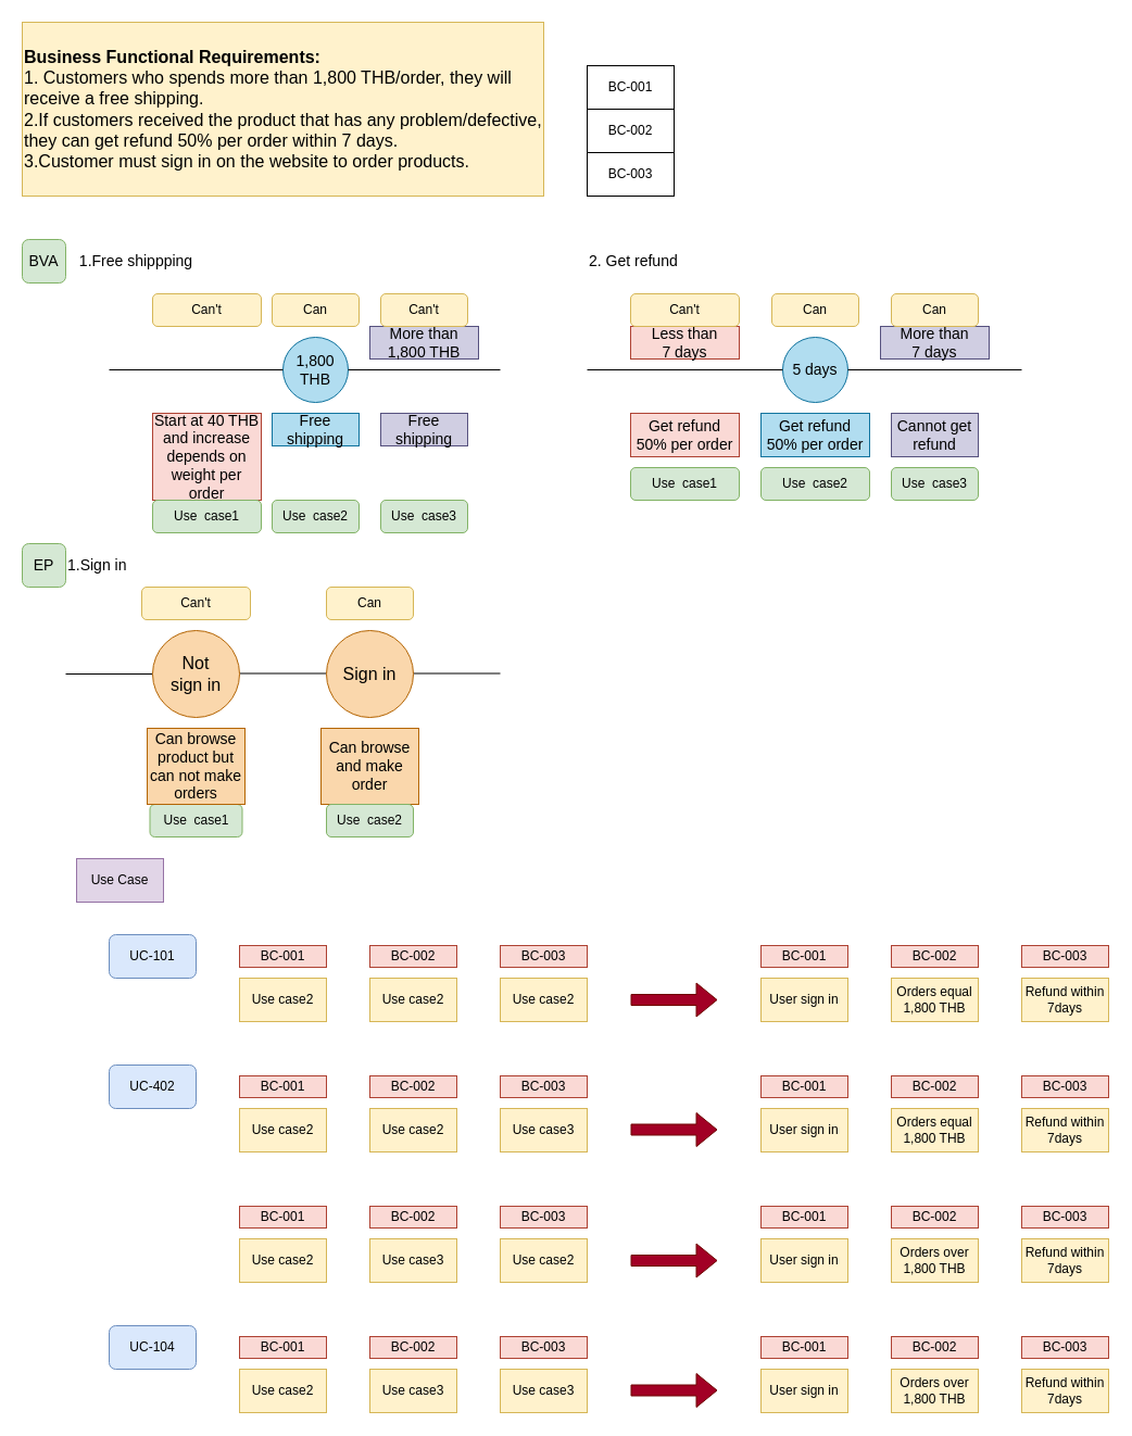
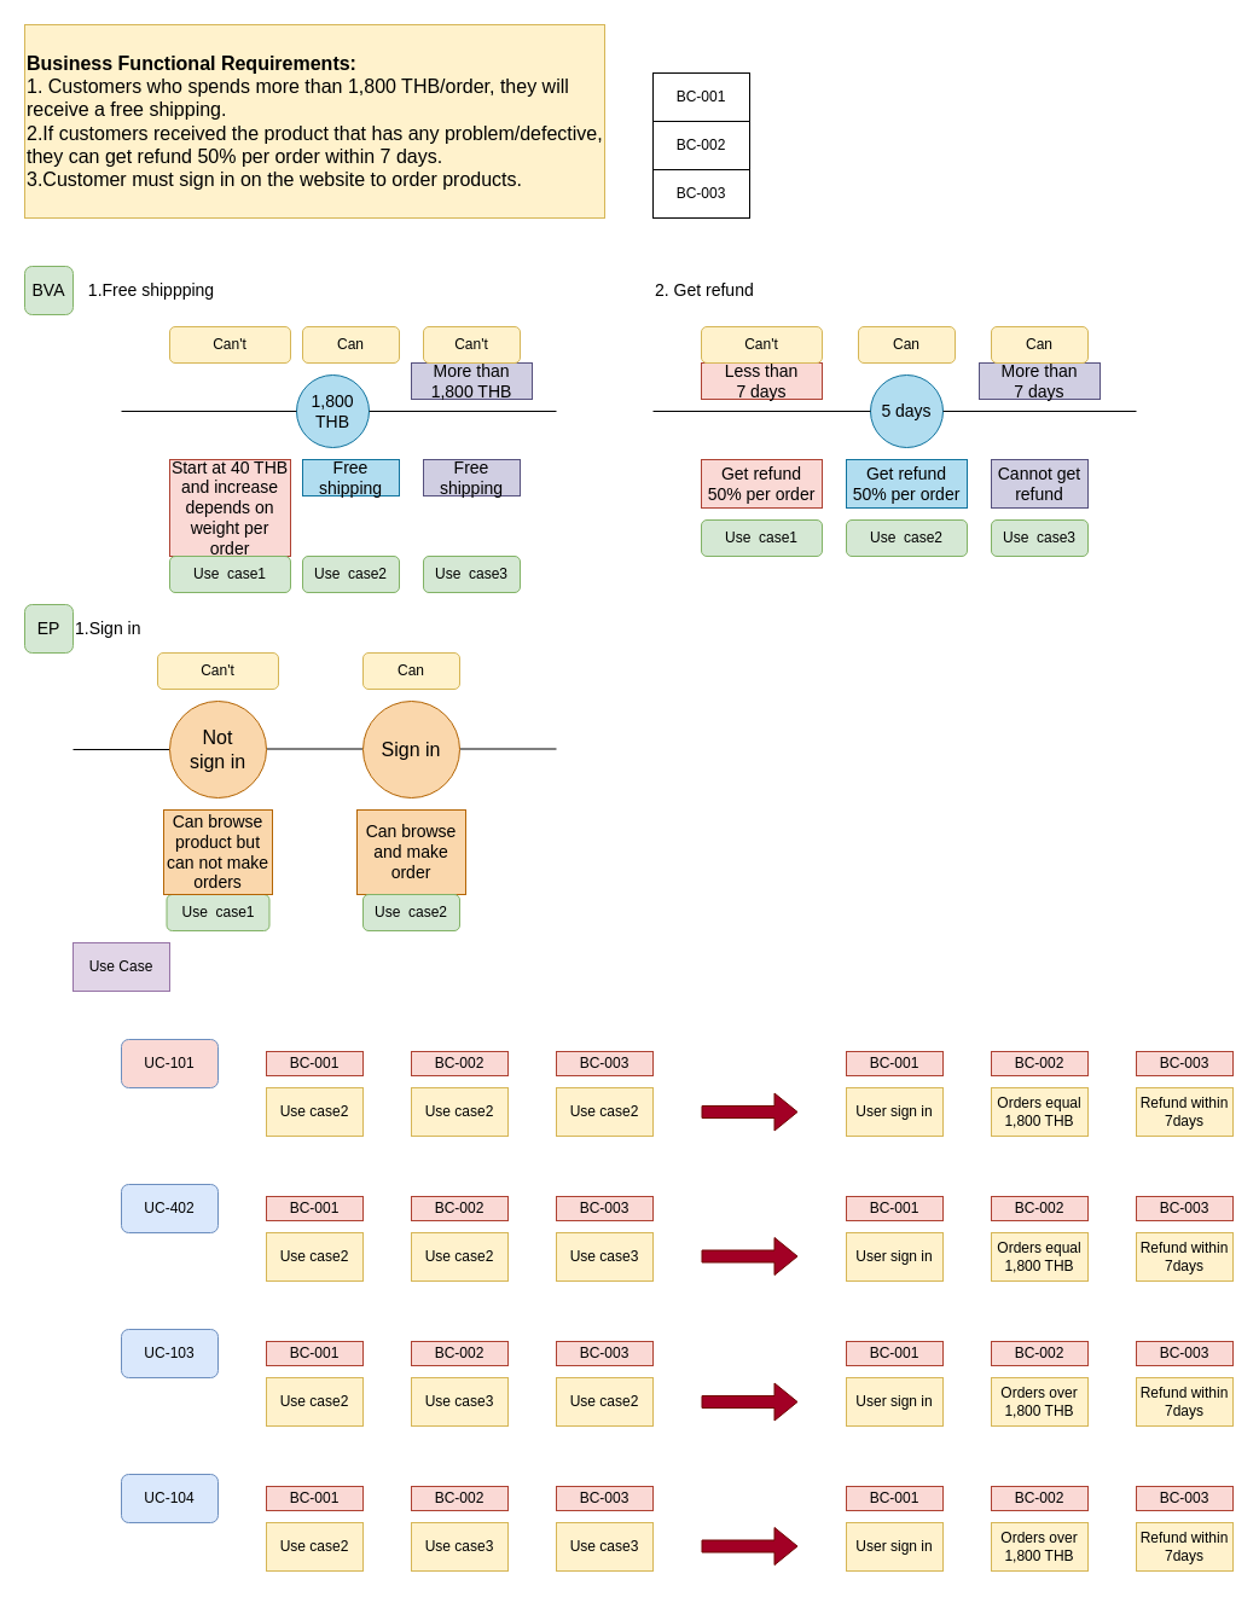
- <mxCell id="4" value="1,800 THB" style="ellipse;whiteSpace=wrap;html=1;aspect=fixed;fontSize=14;align=center;fillColor=#b1ddf0;strokeColor=#10739e;" parent="1" vertex="1"><mxGeometry x="260" y="310" width="60" height="60" as="geometry" /></mxCell>
+ <mxCell id="4" value="1,800 THB" style="ellipse;whiteSpace=wrap;html=1;aspect=fixed;fontSize=14;align=center;fillColor=#b1ddf0;strokeColor=#10739e;" parent="1" vertex="1"><mxGeometry x="245" y="310" width="60" height="60" as="geometry" /></mxCell>
- <mxCell id="27" value="Use Case" style="rounded=0;whiteSpace=wrap;html=1;fillColor=#e1d5e7;strokeColor=#9673a6;" vertex="1" parent="1"><mxGeometry x="70" y="790" width="80" height="40" as="geometry" /></mxCell>
+ <mxCell id="27" value="Use Case" style="rounded=0;whiteSpace=wrap;html=1;fillColor=#e1d5e7;strokeColor=#9673a6;" vertex="1" parent="1"><mxGeometry x="60" y="780" width="80" height="40" as="geometry" /></mxCell>
- <mxCell id="28" value="UC-101" style="rounded=1;whiteSpace=wrap;html=1;fillColor=#dae8fc;strokeColor=#6c8ebf;" vertex="1" parent="1"><mxGeometry x="100" y="860" width="80" height="40" as="geometry" /></mxCell>
+ <mxCell id="28" value="UC-101" style="rounded=1;whiteSpace=wrap;html=1;fillColor=#fad9d5;strokeColor=#6c8ebf;" vertex="1" parent="1"><mxGeometry x="100" y="860" width="80" height="40" as="geometry" /></mxCell>
+ <mxCell id="30" value="UC-103" style="rounded=1;whiteSpace=wrap;html=1;fillColor=#dae8fc;strokeColor=#6c8ebf;" vertex="1" parent="1"><mxGeometry x="100" y="1100" width="80" height="40" as="geometry" /></mxCell>
